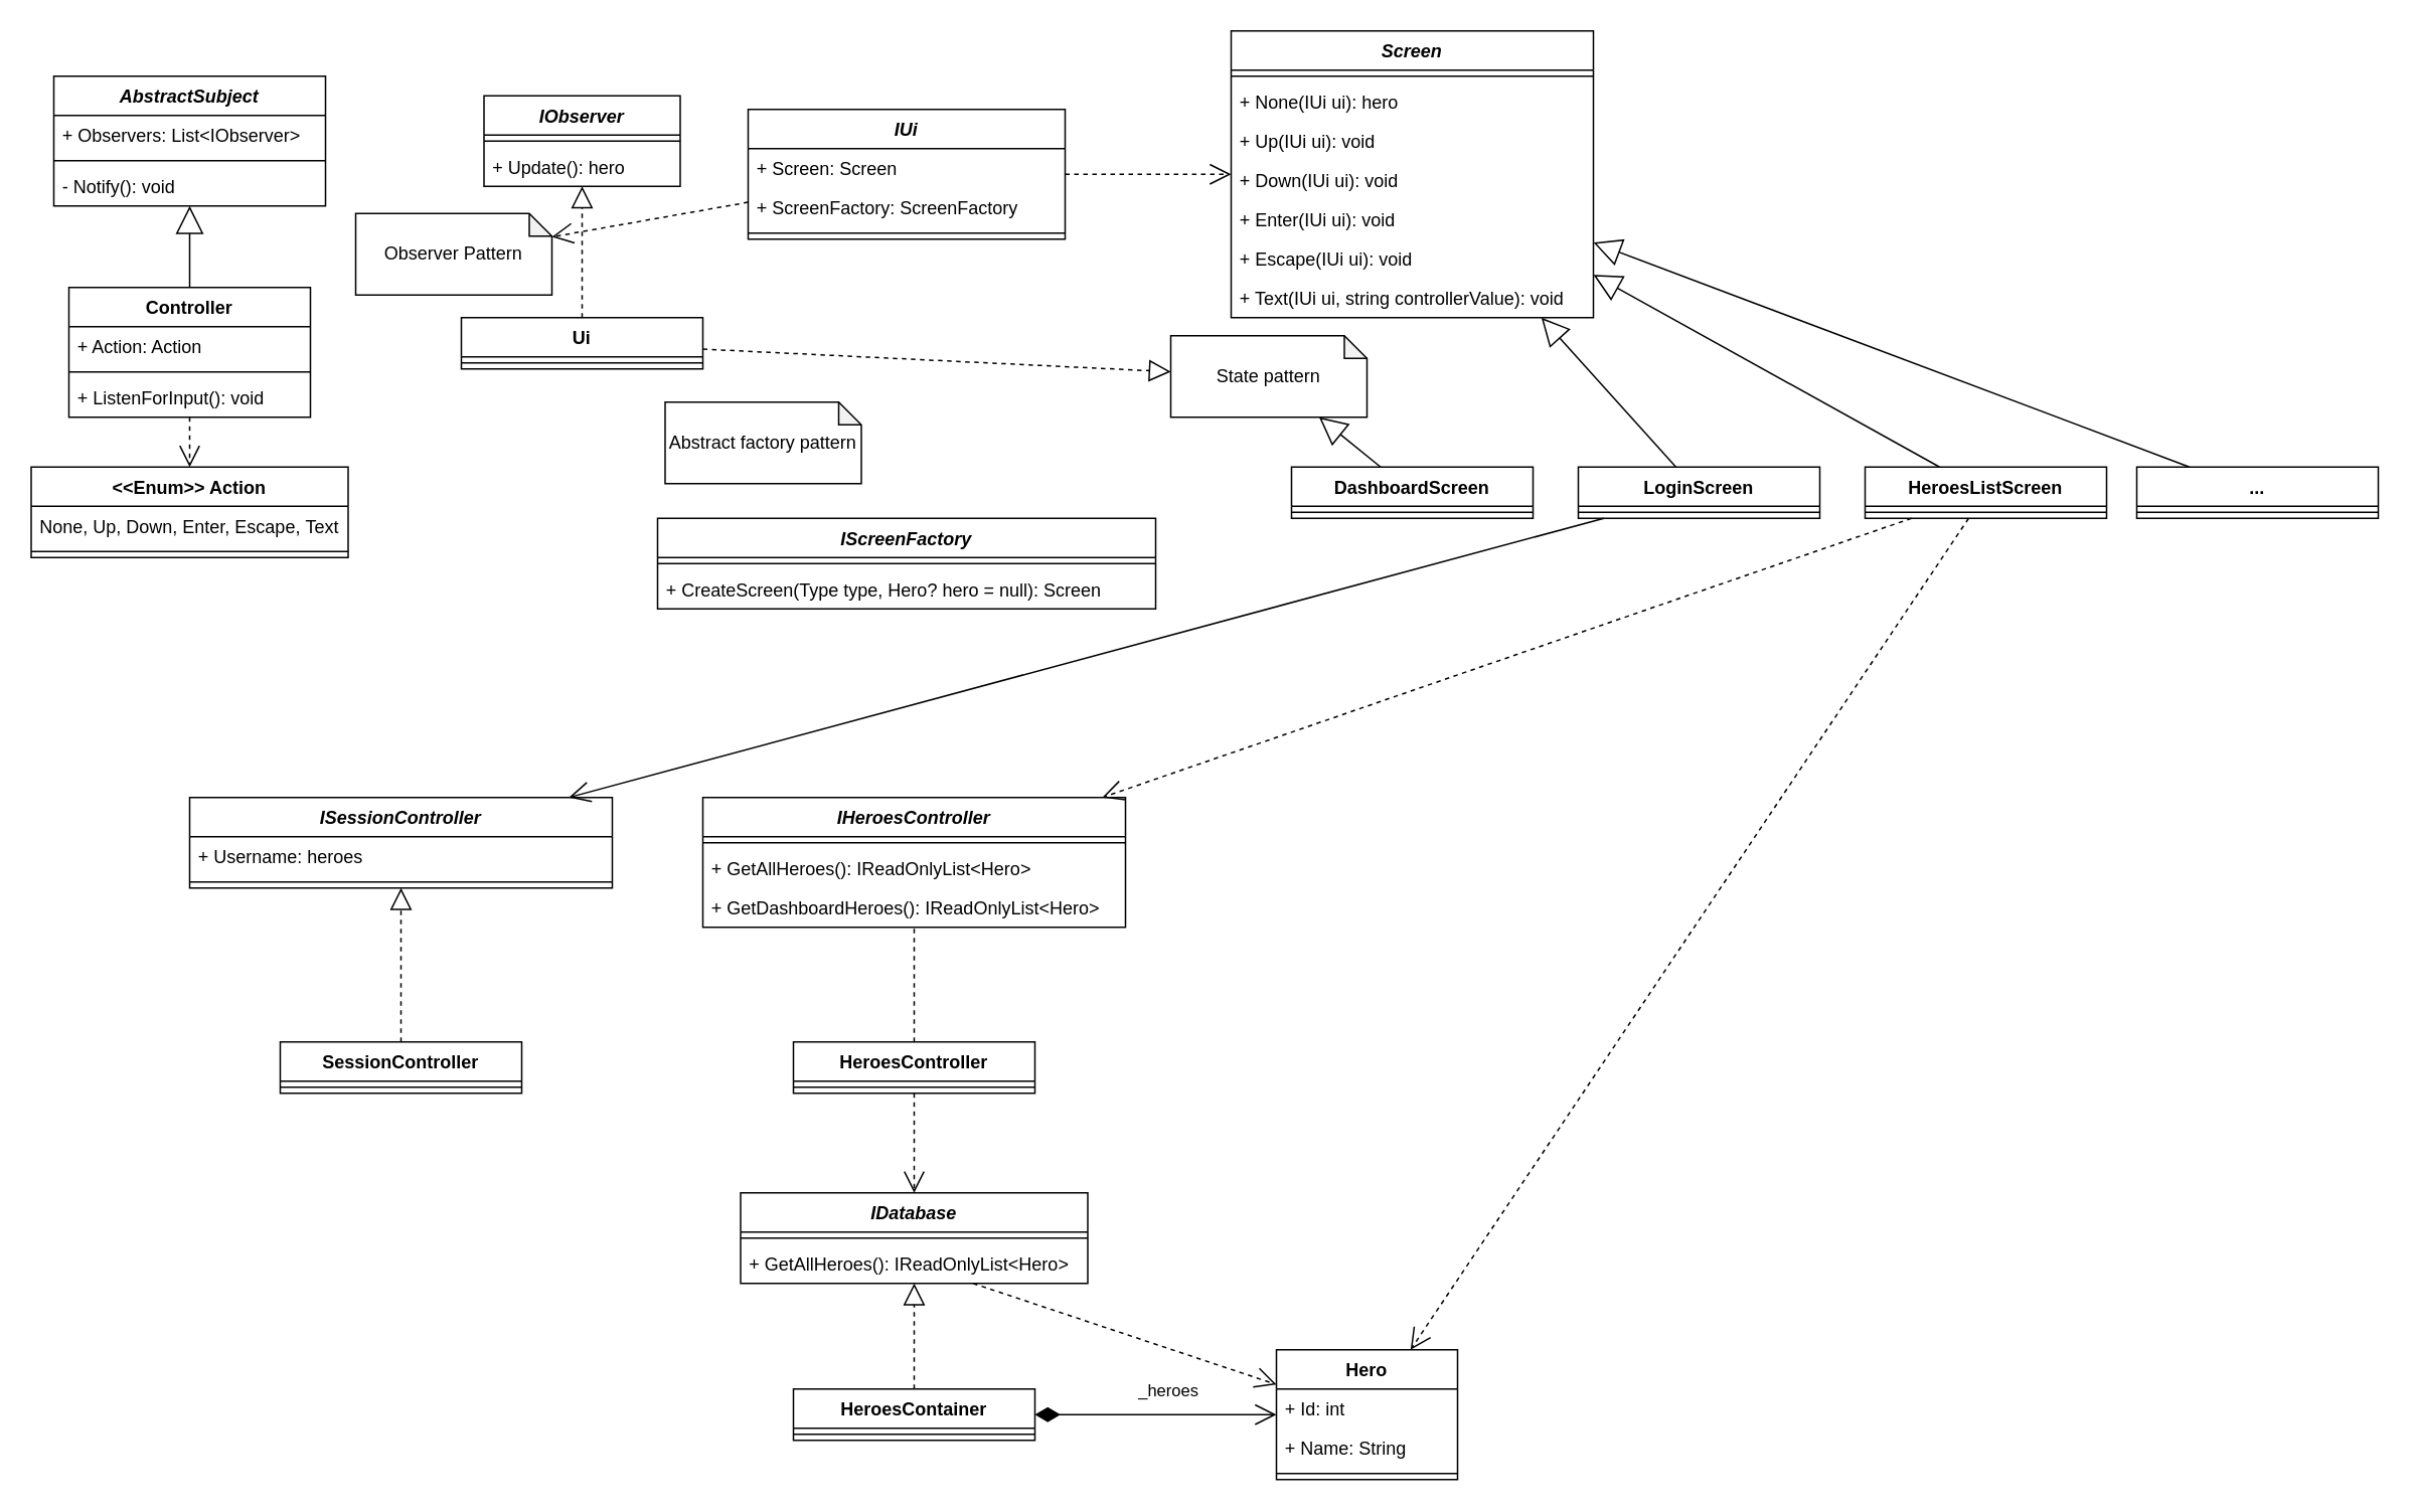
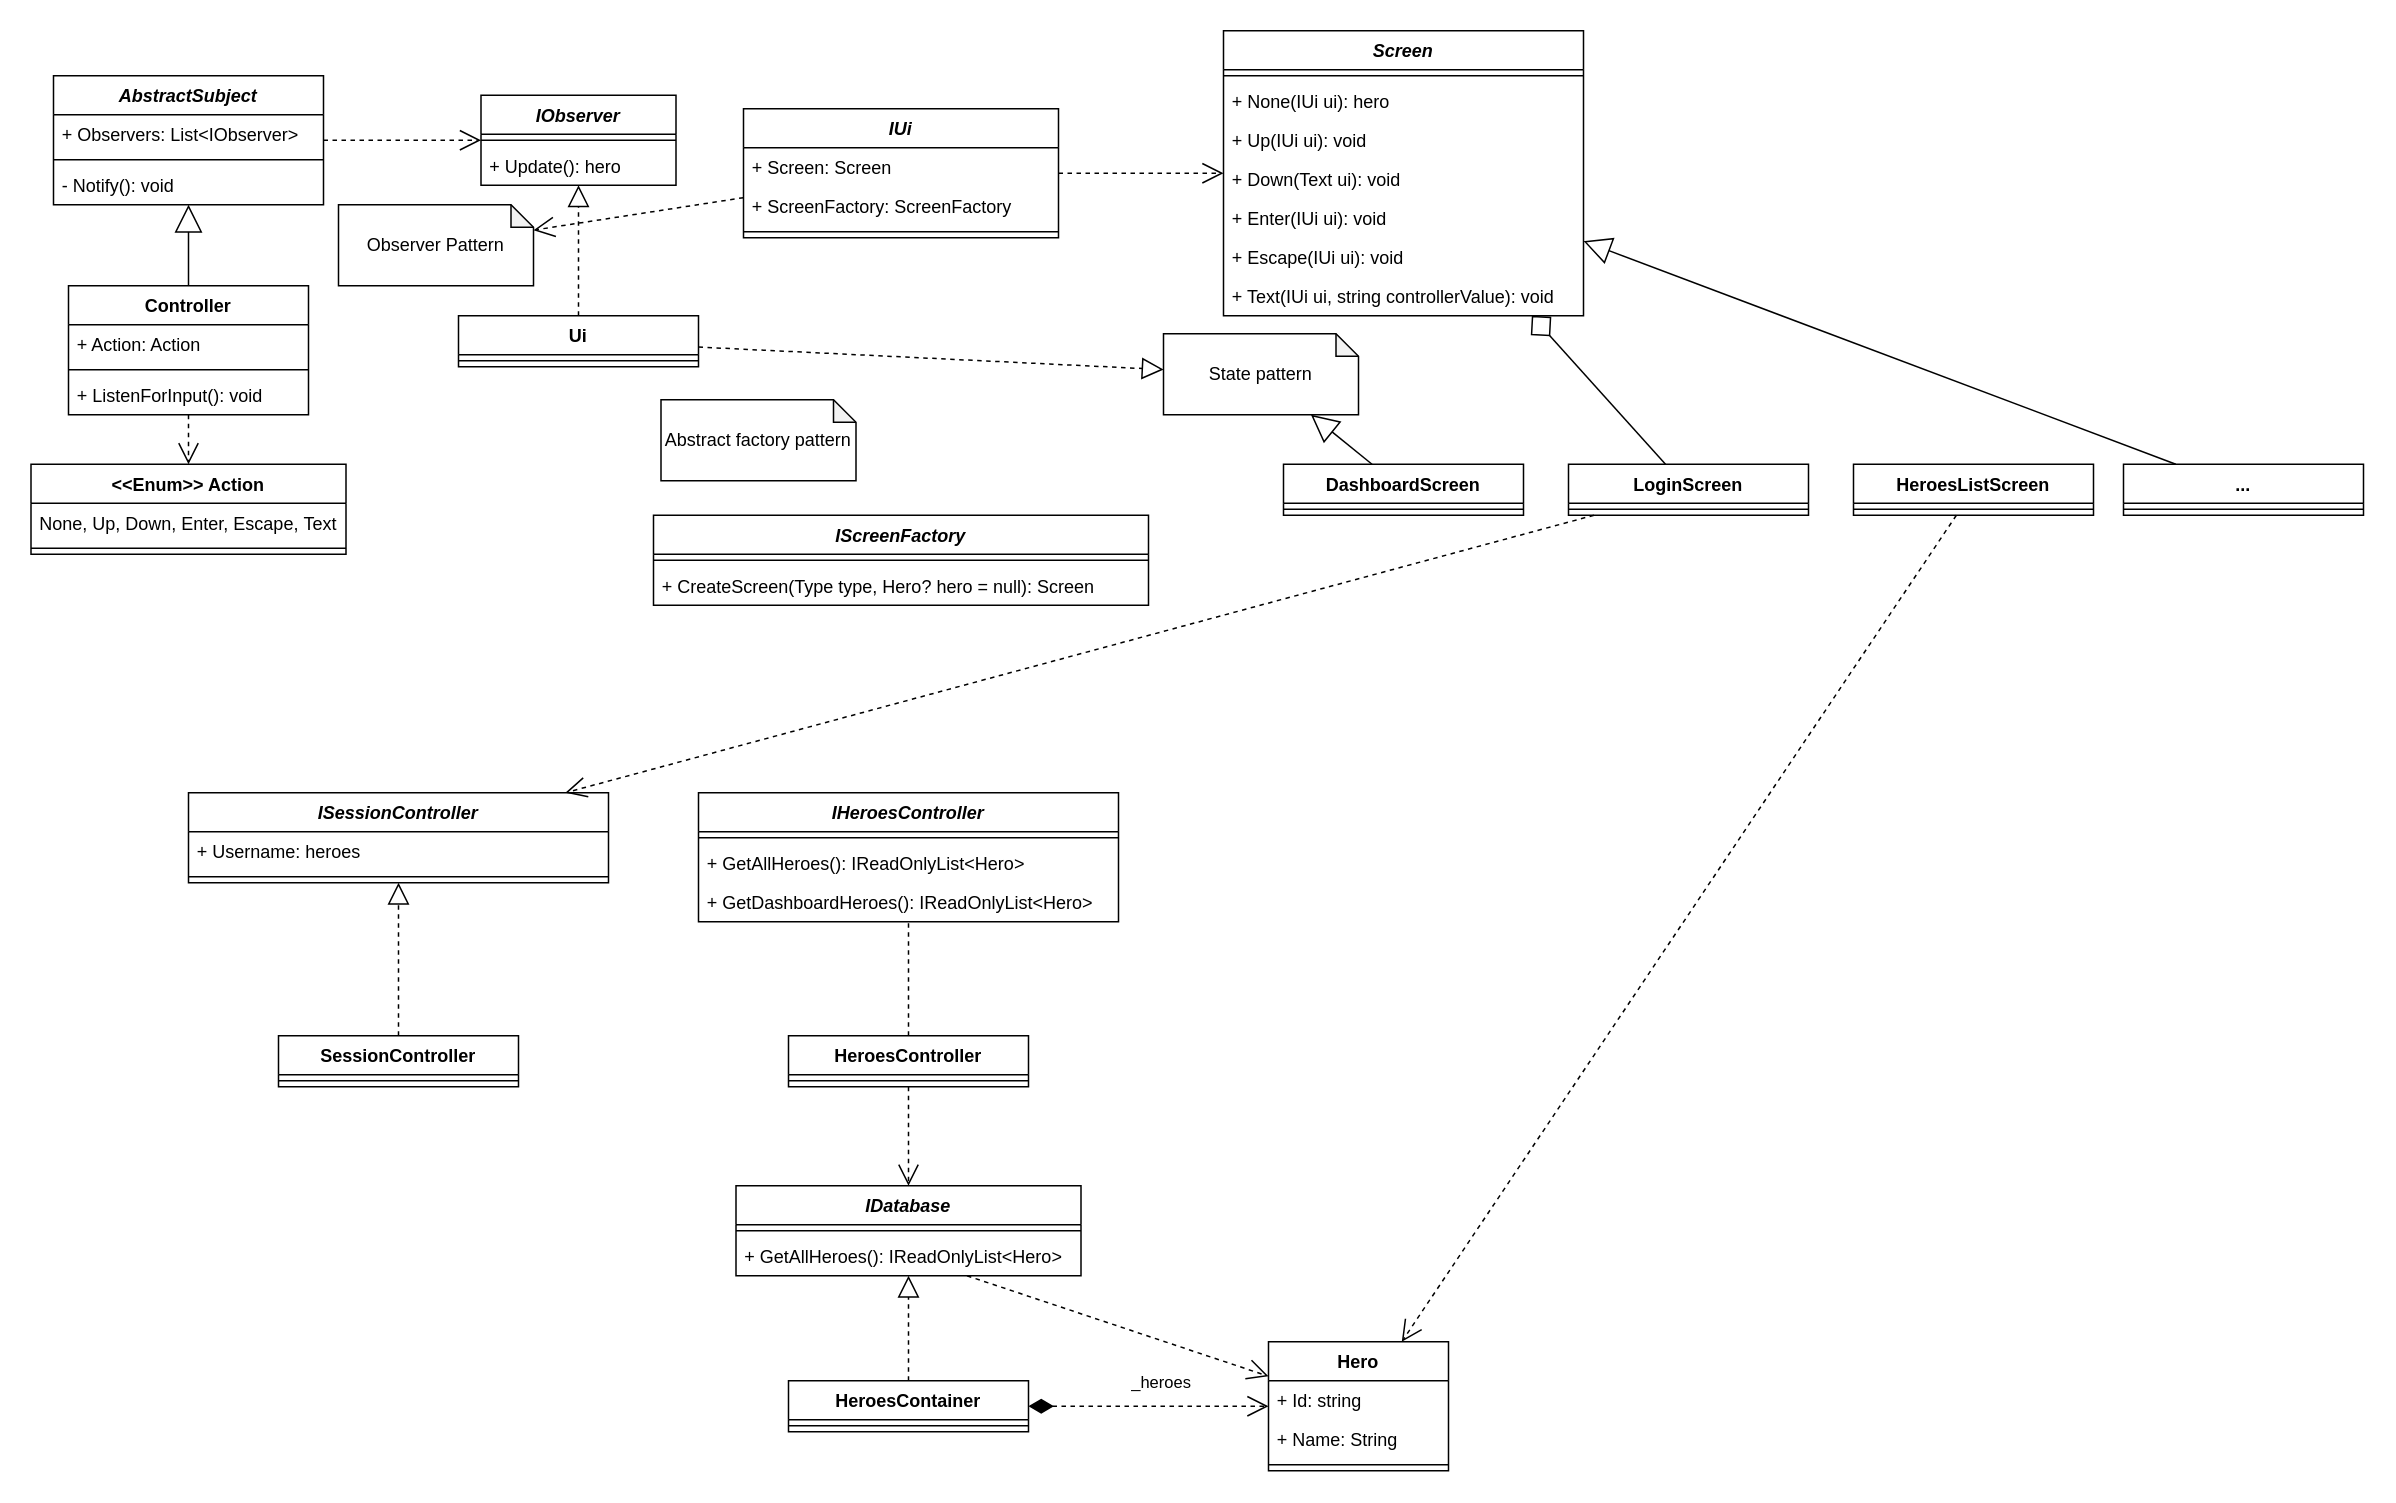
+ <mxCell id="37" value="" style="endArrow=open;endSize=12;dashed=1;html=1;rounded=0;" parent="1" source="25" target="34" edge="1"><mxGeometry width="160" relative="1" as="geometry"><mxPoint x="-300" y="560" as="sourcePoint" /><mxPoint x="-140" y="560" as="targetPoint" /></mxGeometry></mxCell>
- <mxCell id="50" value="+ Down(IUi ui): void" style="text;strokeColor=none;fillColor=none;align=left;verticalAlign=top;spacingLeft=4;spacingRight=4;overflow=hidden;rotatable=0;points=[[0,0.5],[1,0.5]];portConstraint=eastwest;" parent="46" vertex="1"><mxGeometry y="86" width="240" height="26" as="geometry" /></mxCell>
+ <mxCell id="50" value="+ Down(Text ui): void" style="text;strokeColor=none;fillColor=none;align=left;verticalAlign=top;spacingLeft=4;spacingRight=4;overflow=hidden;rotatable=0;points=[[0,0.5],[1,0.5]];portConstraint=eastwest;" parent="46" vertex="1"><mxGeometry y="86" width="240" height="26" as="geometry" /></mxCell>
- <mxCell id="81" value="Observer Pattern" style="shape=note;whiteSpace=wrap;html=1;backgroundOutline=1;darkOpacity=0.05;size=15;" parent="1" vertex="1"><mxGeometry x="235" y="141" width="130" height="54" as="geometry" /></mxCell>
+ <mxCell id="81" value="Observer Pattern" style="shape=note;whiteSpace=wrap;html=1;backgroundOutline=1;darkOpacity=0.05;size=15;" parent="1" vertex="1"><mxGeometry x="225" y="136" width="130" height="54" as="geometry" /></mxCell>
- <mxCell id="80" value="" style="endArrow=block;endSize=16;endFill=0;html=1;rounded=0;" parent="1" source="74" target="46" edge="1"><mxGeometry width="160" relative="1" as="geometry"><mxPoint x="-565" y="330" as="sourcePoint" /><mxPoint x="-405" y="330" as="targetPoint" /></mxGeometry></mxCell>
+ <mxCell id="80" value="" style="endArrow=diamond;endSize=16;endFill=0;html=1;rounded=0;" parent="1" source="74" target="46" edge="1"><mxGeometry width="160" relative="1" as="geometry"><mxPoint x="-565" y="330" as="sourcePoint" /><mxPoint x="-405" y="330" as="targetPoint" /></mxGeometry></mxCell>
- <mxCell id="64" value="" style="endArrow=block;endSize=16;endFill=0;html=1;rounded=0;" parent="1" source="62" target="46" edge="1"><mxGeometry width="160" relative="1" as="geometry"><mxPoint x="-565" y="330" as="sourcePoint" /><mxPoint x="-405" y="330" as="targetPoint" /></mxGeometry></mxCell>
- <mxCell id="76" value="" style="endArrow=open;endSize=12;dashed=0;html=1;rounded=0;" parent="1" source="74" target="18" edge="1"><mxGeometry width="160" relative="1" as="geometry"><mxPoint x="45" y="93" as="sourcePoint" /><mxPoint x="785" y="200" as="targetPoint" /></mxGeometry></mxCell>
+ <mxCell id="76" value="" style="endArrow=open;endSize=12;dashed=1;html=1;rounded=0;" parent="1" source="74" target="18" edge="1"><mxGeometry width="160" relative="1" as="geometry"><mxPoint x="45" y="93" as="sourcePoint" /><mxPoint x="785" y="200" as="targetPoint" /></mxGeometry></mxCell>
- <mxCell id="68" value="" style="endArrow=open;endSize=12;dashed=1;html=1;rounded=0;" parent="1" source="62" target="14" edge="1"><mxGeometry width="160" relative="1" as="geometry"><mxPoint x="45" y="93" as="sourcePoint" /><mxPoint x="785" y="200" as="targetPoint" /></mxGeometry></mxCell>
- <mxCell id="9" value="+ Id: int" style="text;strokeColor=none;fillColor=none;align=left;verticalAlign=top;spacingLeft=4;spacingRight=4;overflow=hidden;rotatable=0;points=[[0,0.5],[1,0.5]];portConstraint=eastwest;" parent="8" vertex="1"><mxGeometry y="26" width="120" height="26" as="geometry" /></mxCell>
+ <mxCell id="9" value="+ Id: string" style="text;strokeColor=none;fillColor=none;align=left;verticalAlign=top;spacingLeft=4;spacingRight=4;overflow=hidden;rotatable=0;points=[[0,0.5],[1,0.5]];portConstraint=eastwest;" parent="8" vertex="1"><mxGeometry y="26" width="120" height="26" as="geometry" /></mxCell>
- <mxCell id="12" value="_heroes" style="endArrow=open;html=1;endSize=12;startArrow=diamondThin;startSize=14;startFill=1;edgeStyle=orthogonalEdgeStyle;align=left;verticalAlign=bottom;rounded=0;" parent="1" source="2" target="8" edge="1"><mxGeometry x="-0.167" y="7" relative="1" as="geometry"><mxPoint x="660" y="900" as="sourcePoint" /><mxPoint x="820" y="900" as="targetPoint" /><mxPoint as="offset" /></mxGeometry></mxCell>
+ <mxCell id="12" value="_heroes" style="endArrow=open;html=1;endSize=12;startArrow=diamondThin;startSize=14;startFill=1;edgeStyle=orthogonalEdgeStyle;align=left;verticalAlign=bottom;rounded=0;dashed=1;" parent="1" source="2" target="8" edge="1"><mxGeometry x="-0.167" y="7" relative="1" as="geometry"><mxPoint x="660" y="900" as="sourcePoint" /><mxPoint x="820" y="900" as="targetPoint" /><mxPoint as="offset" /></mxGeometry></mxCell>
